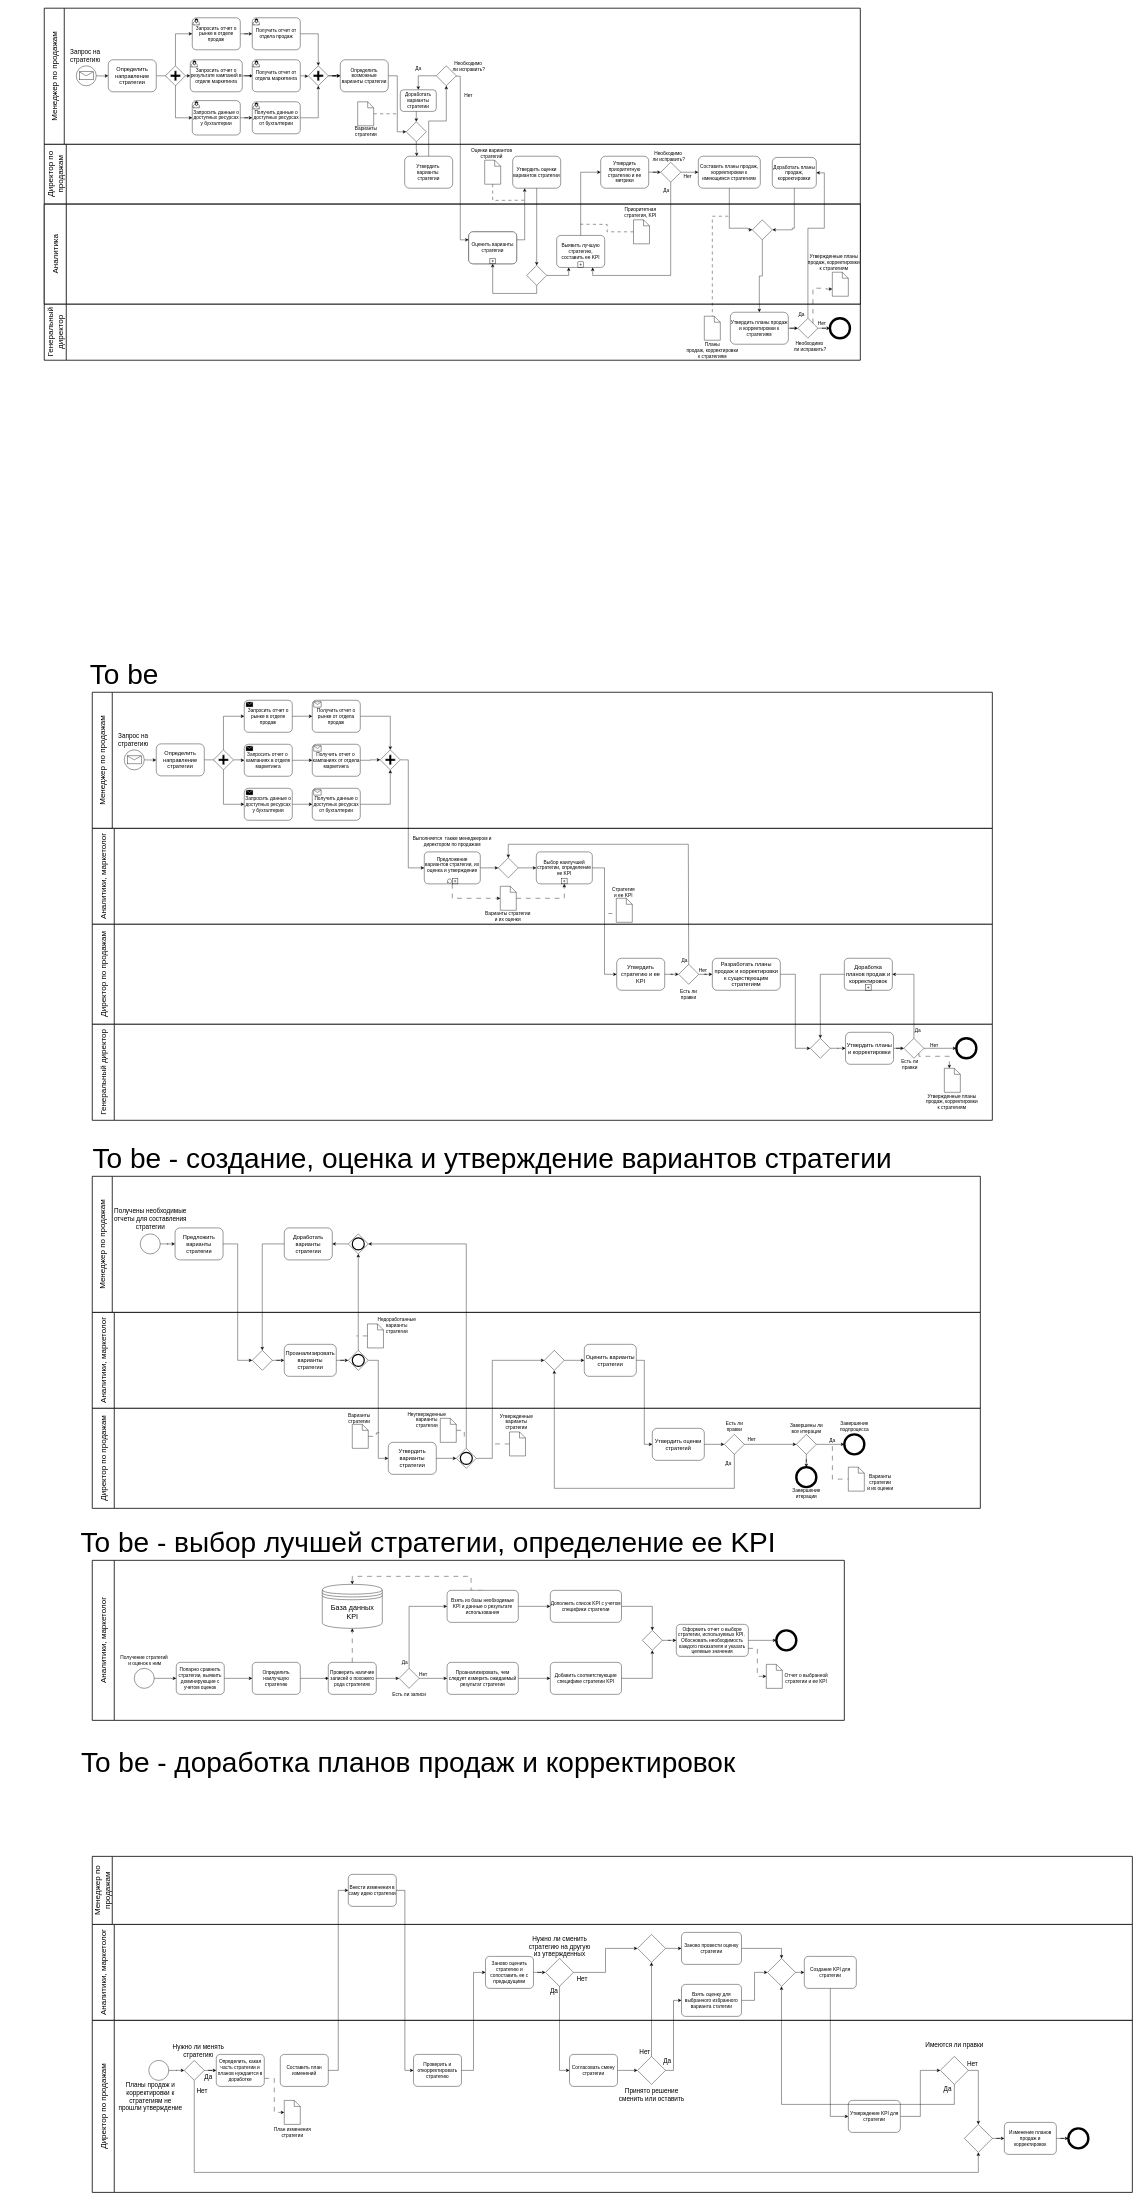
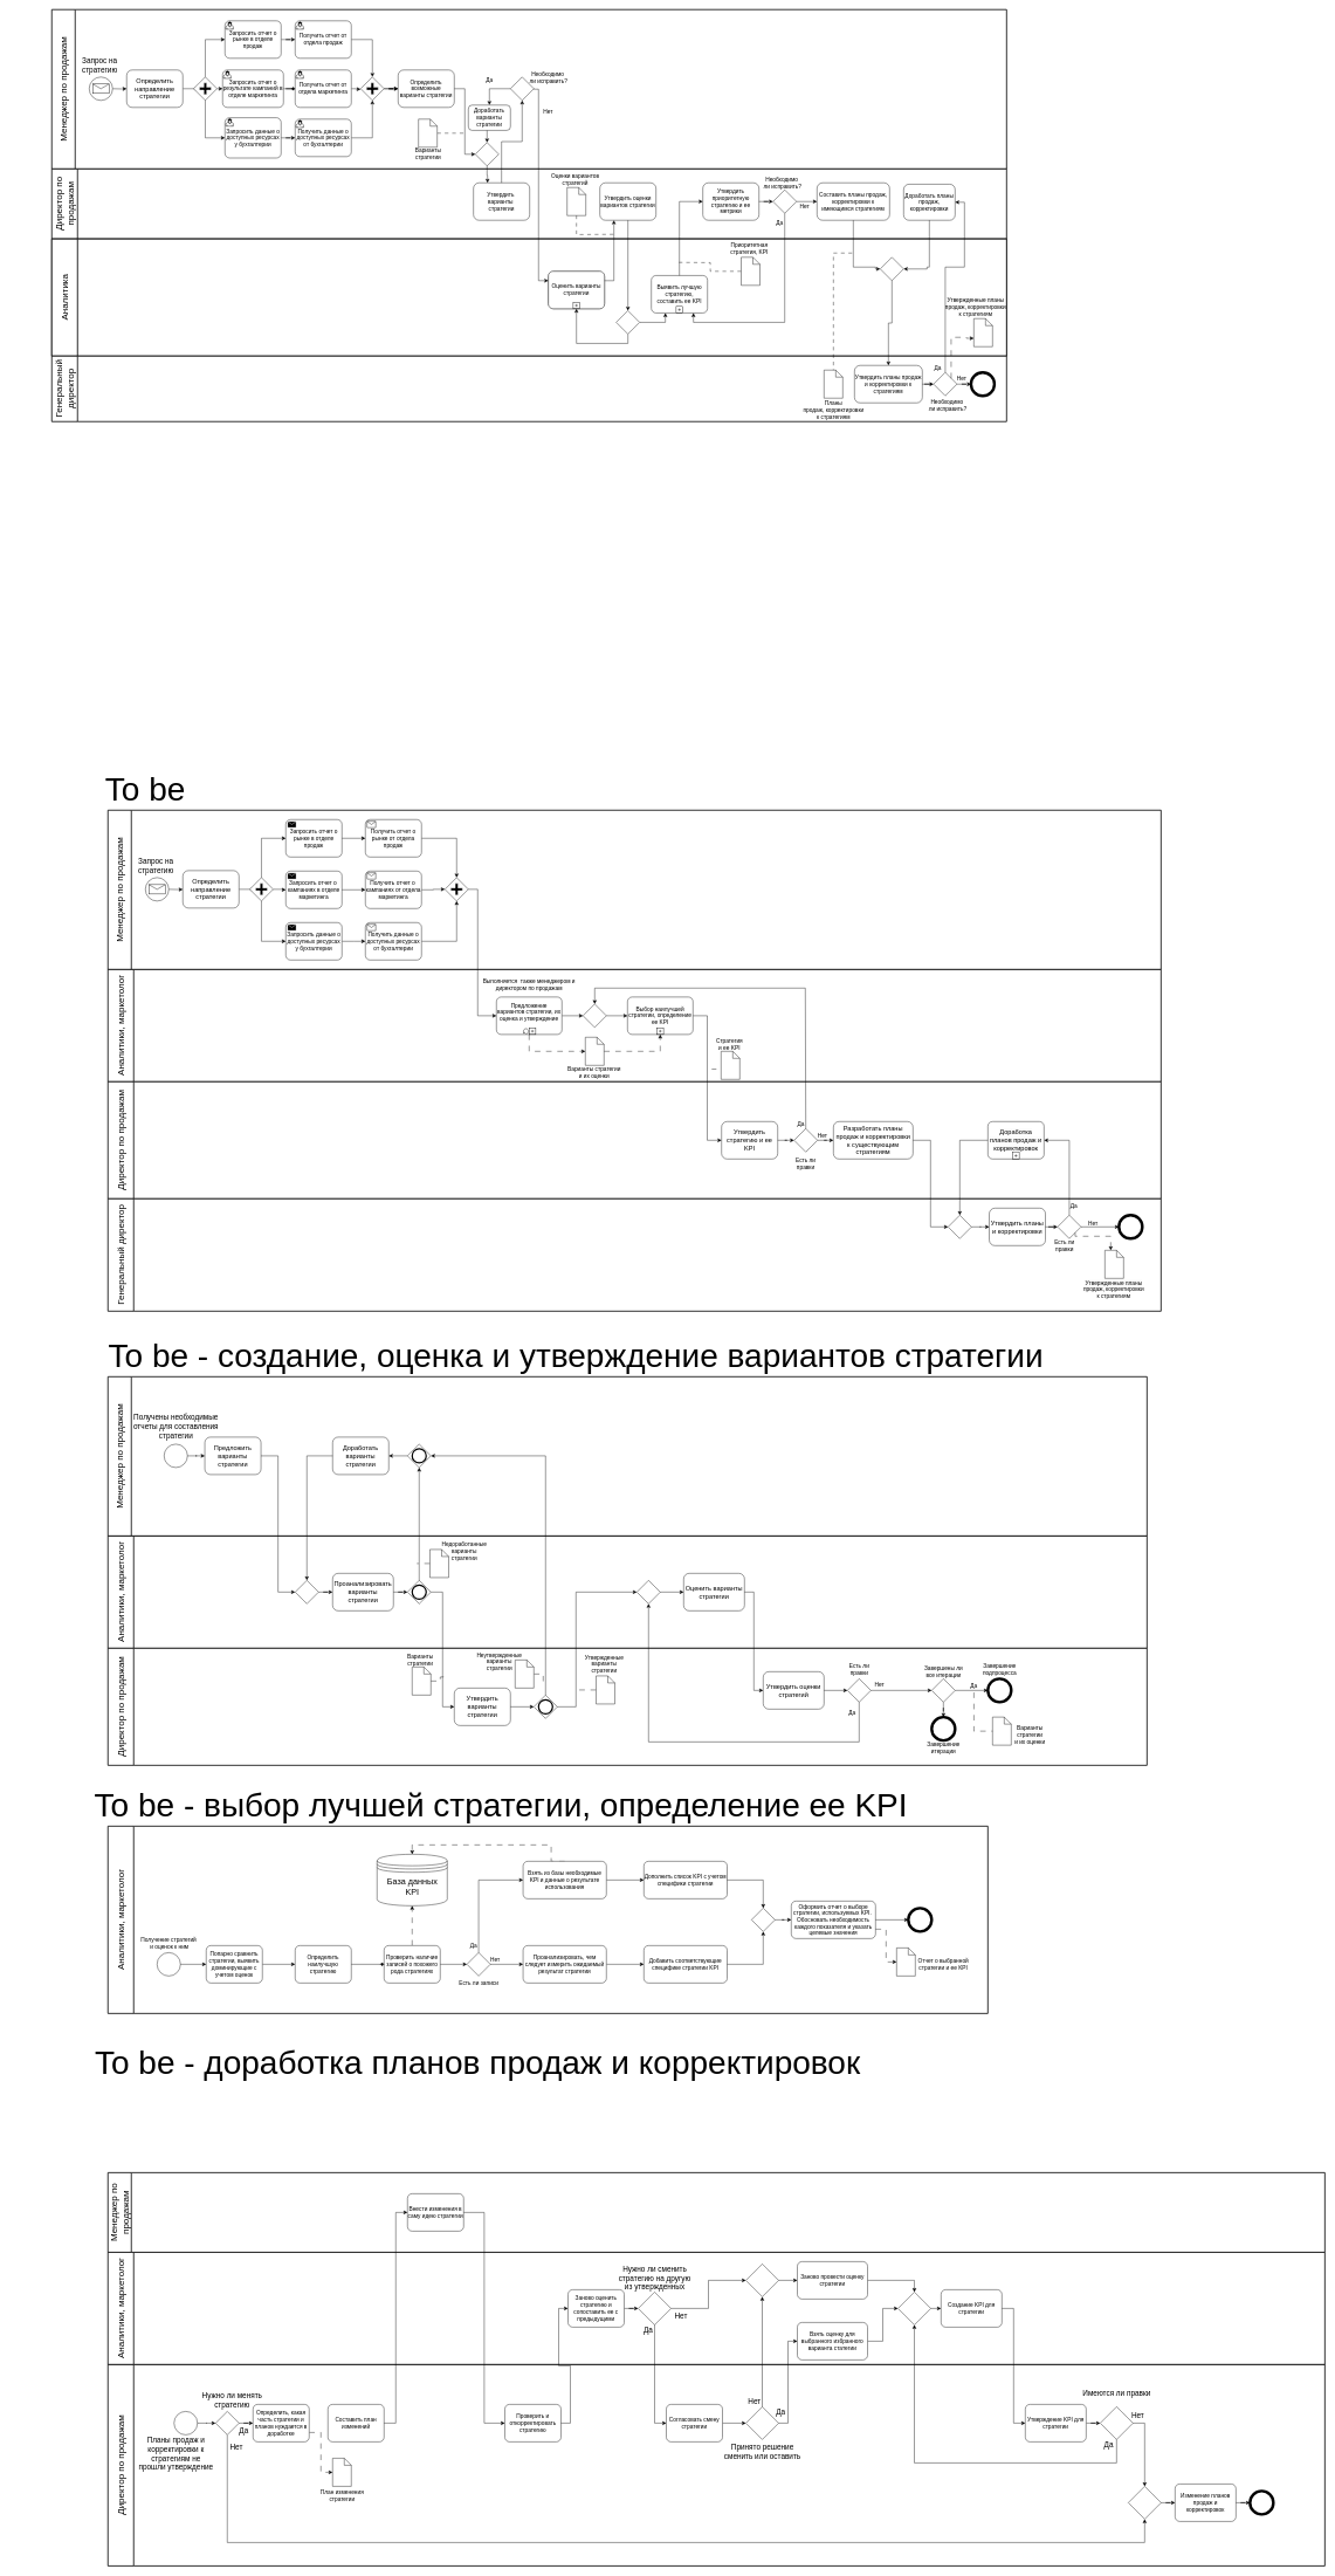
- <mxCell id="287" value="Проверить и откорректировать стратегию" style="points=[[0.25,0,0],[0.5,0,0],[0.75,0,0],[1,0.25,0],[1,0.5,0],[1,0.75,0],[0.75,1,0],[0.5,1,0],[0.25,1,0],[0,0.75,0],[0,0.5,0],[0,0.25,0]];shape=mxgraph.bpmn.task;whiteSpace=wrap;rectStyle=rounded;size=10;html=1;container=1;expand=0;collapsible=0;taskMarker=abstract;" parent="279" vertex="1"><mxGeometry x="803" y="85" width="120" height="80" as="geometry" /></mxCell>
+ <mxCell id="287" value="Проверить и откорректировать стратегию" style="points=[[0.25,0,0],[0.5,0,0],[0.75,0,0],[1,0.25,0],[1,0.5,0],[1,0.75,0],[0.75,1,0],[0.5,1,0],[0.25,1,0],[0,0.75,0],[0,0.5,0],[0,0.25,0]];shape=mxgraph.bpmn.task;whiteSpace=wrap;rectStyle=rounded;size=10;html=1;container=1;expand=0;collapsible=0;taskMarker=abstract;" parent="279" vertex="1"><mxGeometry x="848" y="85" width="120" height="80" as="geometry" /></mxCell>
- <mxCell id="292" value="Утверждение KPI для стратегии" style="points=[[0.25,0,0],[0.5,0,0],[0.75,0,0],[1,0.25,0],[1,0.5,0],[1,0.75,0],[0.75,1,0],[0.5,1,0],[0.25,1,0],[0,0.75,0],[0,0.5,0],[0,0.25,0]];shape=mxgraph.bpmn.task;whiteSpace=wrap;rectStyle=rounded;size=10;html=1;container=1;expand=0;collapsible=0;taskMarker=abstract;" parent="279" vertex="1"><mxGeometry x="1890" y="200" width="130" height="80" as="geometry" /></mxCell>
+ <mxCell id="292" value="Утверждение KPI для стратегии" style="points=[[0.25,0,0],[0.5,0,0],[0.75,0,0],[1,0.25,0],[1,0.5,0],[1,0.75,0],[0.75,1,0],[0.5,1,0],[0.25,1,0],[0,0.75,0],[0,0.5,0],[0,0.25,0]];shape=mxgraph.bpmn.task;whiteSpace=wrap;rectStyle=rounded;size=10;html=1;container=1;expand=0;collapsible=0;taskMarker=abstract;" parent="279" vertex="1"><mxGeometry x="1960" y="85" width="130" height="80" as="geometry" /></mxCell>
